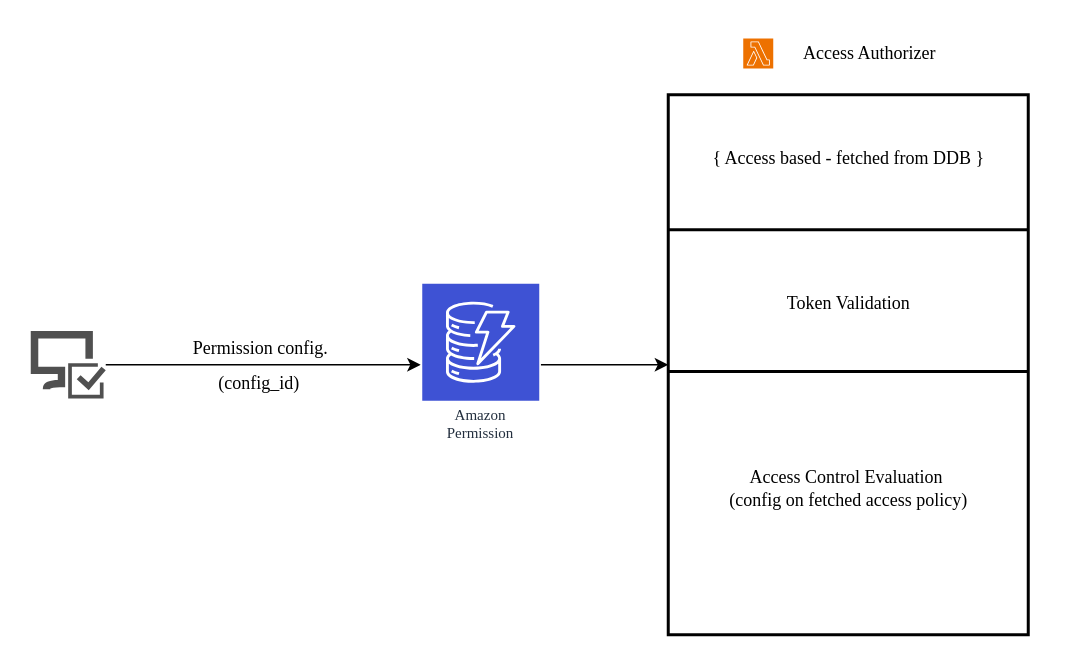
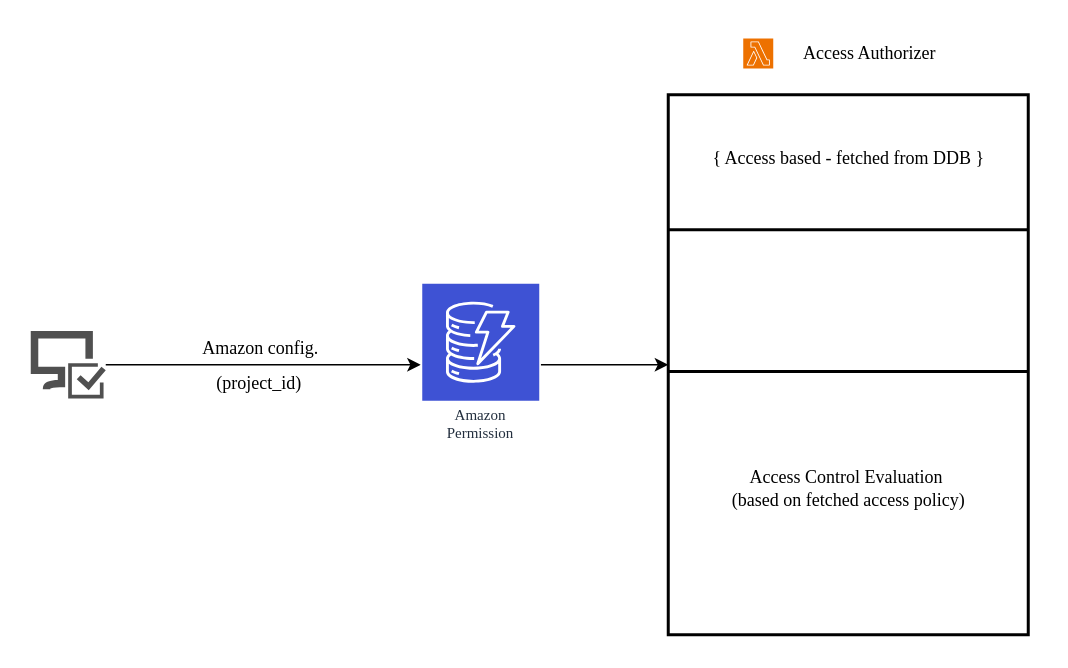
- <mxCell id="15" value="&lt;font face=&quot;Verdana&quot;&gt;Token Validation&lt;/font&gt;" style="text;html=1;align=center;verticalAlign=middle;resizable=0;points=[];autosize=1;strokeColor=none;fillColor=none;fontFamily=Architects Daughter;fontSource=https%3A%2F%2Ffonts.googleapis.com%2Fcss%3Ffamily%3DArchitects%2BDaughter;rounded=0;" vertex="1" parent="1"><mxGeometry x="505" y="187" width="120" height="30" as="geometry" /></mxCell>
- <mxCell id="9" value="&lt;font face=&quot;Verdana&quot;&gt;Permission config.&lt;/font&gt;" style="text;html=1;align=center;verticalAlign=middle;resizable=0;points=[];autosize=1;strokeColor=none;fillColor=none;fontFamily=Architects Daughter;fontSource=https%3A%2F%2Ffonts.googleapis.com%2Fcss%3Ffamily%3DArchitects%2BDaughter;rounded=0;" vertex="1" parent="1"><mxGeometry x="108" y="217" width="130" height="30" as="geometry" /></mxCell>
+ <mxCell id="9" value="&lt;font face=&quot;Verdana&quot;&gt;Amazon config.&lt;/font&gt;" style="text;html=1;align=center;verticalAlign=middle;resizable=0;points=[];autosize=1;strokeColor=none;fillColor=none;fontFamily=Architects Daughter;fontSource=https%3A%2F%2Ffonts.googleapis.com%2Fcss%3Ffamily%3DArchitects%2BDaughter;rounded=0;" vertex="1" parent="1"><mxGeometry x="108" y="217" width="130" height="30" as="geometry" /></mxCell>
- <mxCell id="10" value="&lt;font face=&quot;Verdana&quot;&gt;(config_id)&lt;/font&gt;" style="text;html=1;align=center;verticalAlign=middle;resizable=0;points=[];autosize=1;strokeColor=none;fillColor=none;fontFamily=Architects Daughter;fontSource=https%3A%2F%2Ffonts.googleapis.com%2Fcss%3Ffamily%3DArchitects%2BDaughter;rounded=0;" vertex="1" parent="1"><mxGeometry x="127" y="240" width="90" height="30" as="geometry" /></mxCell>
+ <mxCell id="10" value="&lt;font face=&quot;Verdana&quot;&gt;(project_id)&lt;/font&gt;" style="text;html=1;align=center;verticalAlign=middle;resizable=0;points=[];autosize=1;strokeColor=none;fillColor=none;fontFamily=Architects Daughter;fontSource=https%3A%2F%2Ffonts.googleapis.com%2Fcss%3Ffamily%3DArchitects%2BDaughter;rounded=0;" vertex="1" parent="1"><mxGeometry x="127" y="240" width="90" height="30" as="geometry" /></mxCell>
- <mxCell id="17" value="&lt;font face=&quot;Verdana&quot;&gt;Access Control Evaluation&amp;nbsp;&lt;/font&gt;&lt;div&gt;&lt;font face=&quot;Verdana&quot;&gt;(config on fetched access policy)&lt;/font&gt;&lt;/div&gt;" style="text;html=1;align=center;verticalAlign=middle;resizable=0;points=[];autosize=1;strokeColor=none;fillColor=none;fontFamily=Architects Daughter;fontSource=https%3A%2F%2Ffonts.googleapis.com%2Fcss%3Ffamily%3DArchitects%2BDaughter;rounded=0;" vertex="1" parent="1"><mxGeometry x="455" y="305" width="220" height="40" as="geometry" /></mxCell>
+ <mxCell id="17" value="&lt;font face=&quot;Verdana&quot;&gt;Access Control Evaluation&amp;nbsp;&lt;/font&gt;&lt;div&gt;&lt;font face=&quot;Verdana&quot;&gt;(based on fetched access policy)&lt;/font&gt;&lt;/div&gt;" style="text;html=1;align=center;verticalAlign=middle;resizable=0;points=[];autosize=1;strokeColor=none;fillColor=none;fontFamily=Architects Daughter;fontSource=https%3A%2F%2Ffonts.googleapis.com%2Fcss%3Ffamily%3DArchitects%2BDaughter;rounded=0;" vertex="1" parent="1"><mxGeometry x="455" y="305" width="220" height="40" as="geometry" /></mxCell>
